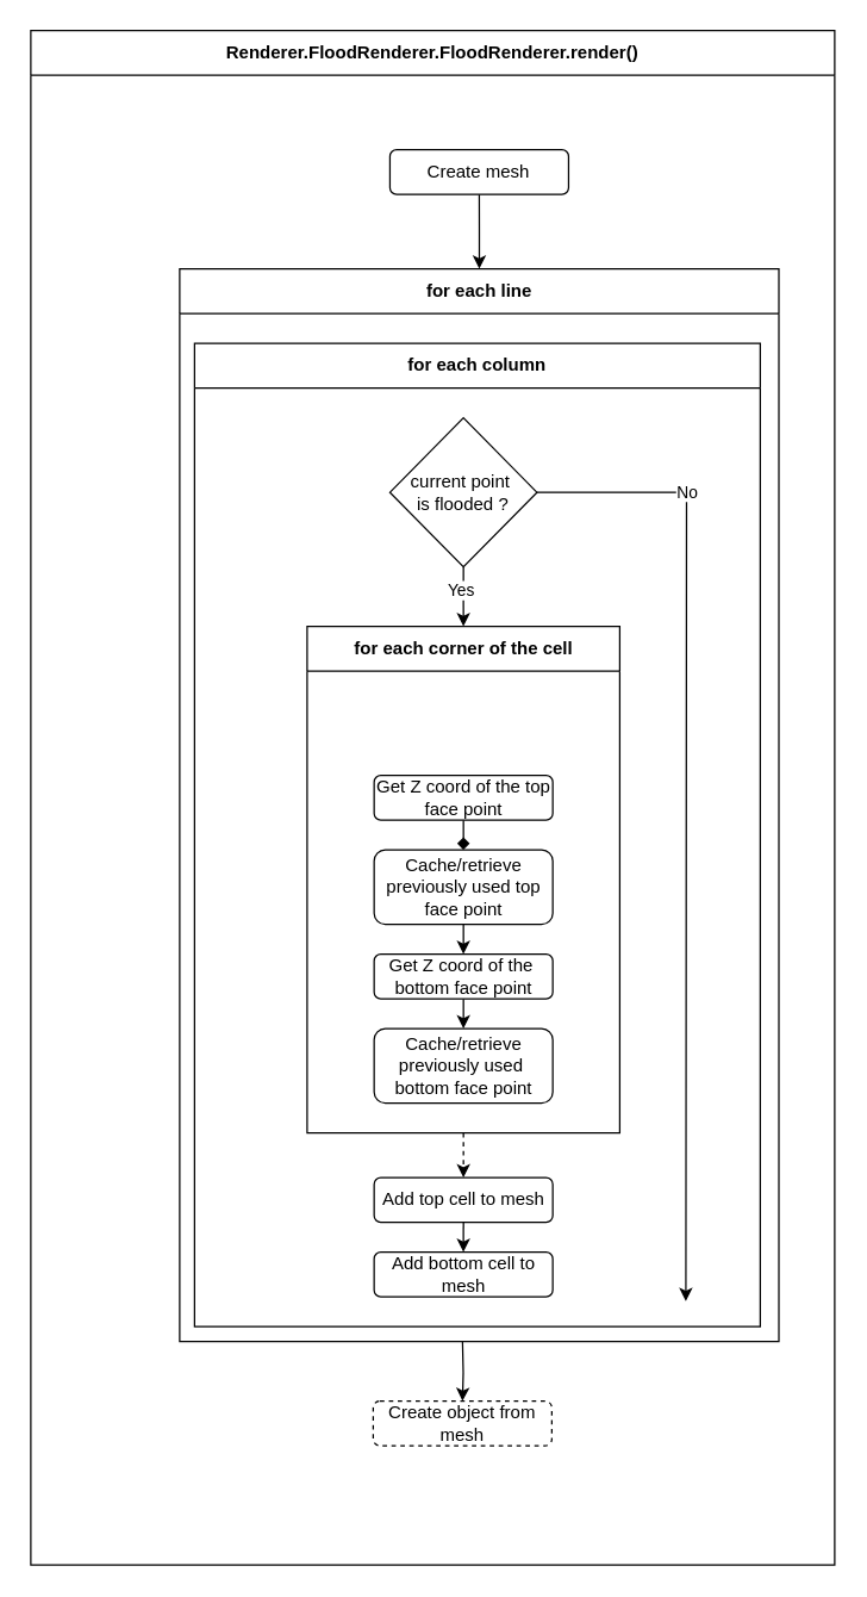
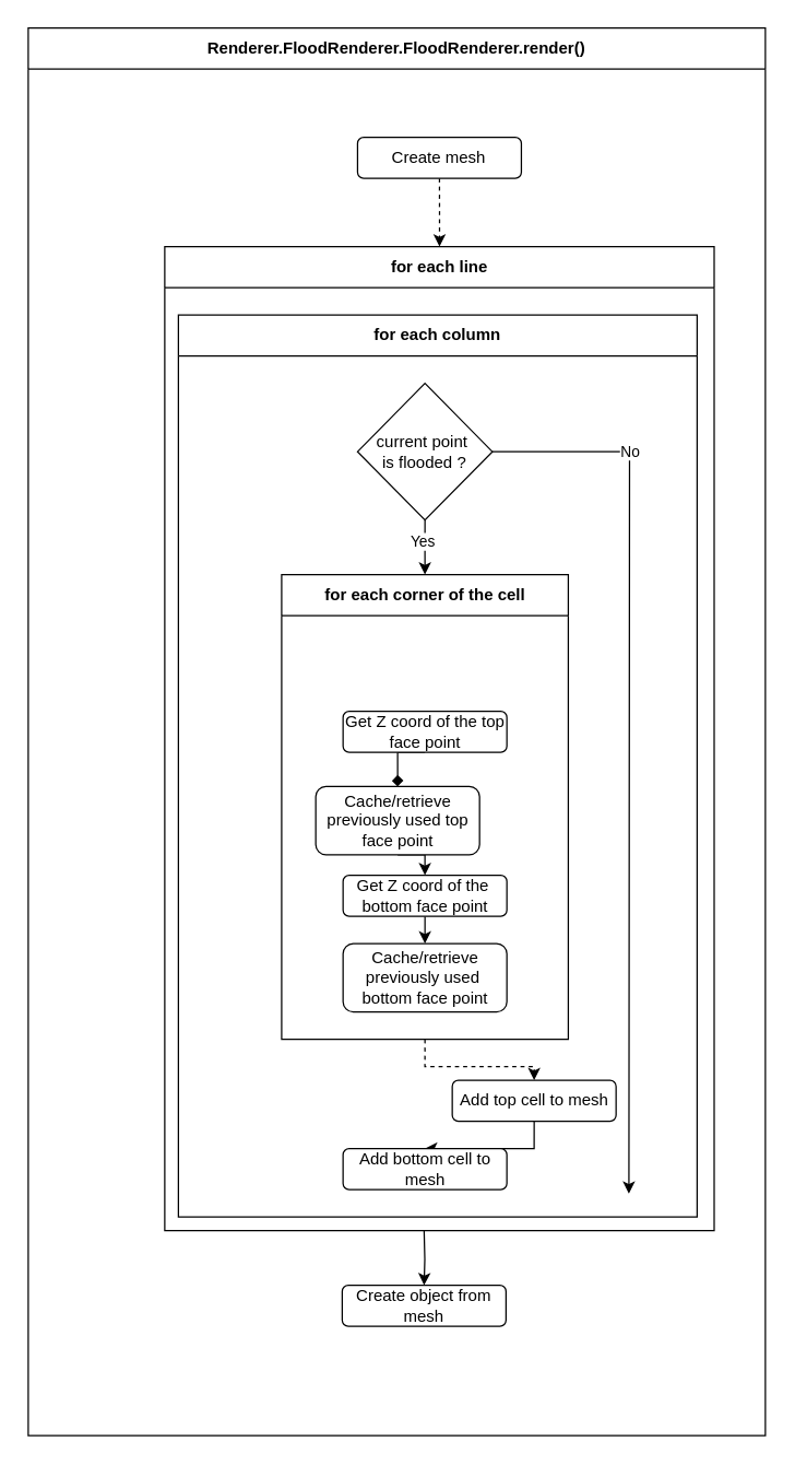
- <mxCell id="3" style="edgeStyle=orthogonalEdgeStyle;rounded=0;orthogonalLoop=1;jettySize=auto;html=1;exitX=0.5;exitY=1;exitDx=0;exitDy=0;" parent="2" source="4" target="5" edge="1"><mxGeometry relative="1" as="geometry" /></mxCell>
+ <mxCell id="3" style="edgeStyle=orthogonalEdgeStyle;rounded=0;orthogonalLoop=1;jettySize=auto;html=1;exitX=0.5;exitY=1;exitDx=0;exitDy=0;dashed=1;" parent="2" source="4" target="5" edge="1"><mxGeometry relative="1" as="geometry" /></mxCell>
- <mxCell id="17" value="Cache/retrieve previously used top face point" style="rounded=1;whiteSpace=wrap;html=1;fontSize=12;glass=0;strokeWidth=1;shadow=0;" vertex="1" parent="13"><mxGeometry x="45" y="150" width="120" height="50" as="geometry" /></mxCell>
+ <mxCell id="17" value="Cache/retrieve previously used top face point" style="rounded=1;whiteSpace=wrap;html=1;fontSize=12;glass=0;strokeWidth=1;shadow=0;" vertex="1" parent="13"><mxGeometry x="25" y="155" width="120" height="50" as="geometry" /></mxCell>
- <mxCell id="22" value="Add top cell to mesh" style="rounded=1;whiteSpace=wrap;html=1;fontSize=12;glass=0;strokeWidth=1;shadow=0;" vertex="1" parent="6"><mxGeometry x="120.63" y="560" width="120" height="30" as="geometry" /></mxCell>
+ <mxCell id="22" value="Add top cell to mesh" style="rounded=1;whiteSpace=wrap;html=1;fontSize=12;glass=0;strokeWidth=1;shadow=0;" vertex="1" parent="6"><mxGeometry x="200.63" y="560" width="120" height="30" as="geometry" /></mxCell>
- <mxCell id="25" value="Create object from mesh" style="rounded=1;whiteSpace=wrap;html=1;fontSize=12;glass=0;strokeWidth=1;shadow=0;dashed=1;" vertex="1" parent="2"><mxGeometry x="230" y="920" width="120" height="30" as="geometry" /></mxCell>
+ <mxCell id="25" value="Create object from mesh" style="rounded=1;whiteSpace=wrap;html=1;fontSize=12;glass=0;strokeWidth=1;shadow=0;" vertex="1" parent="2"><mxGeometry x="230" y="920" width="120" height="30" as="geometry" /></mxCell>
